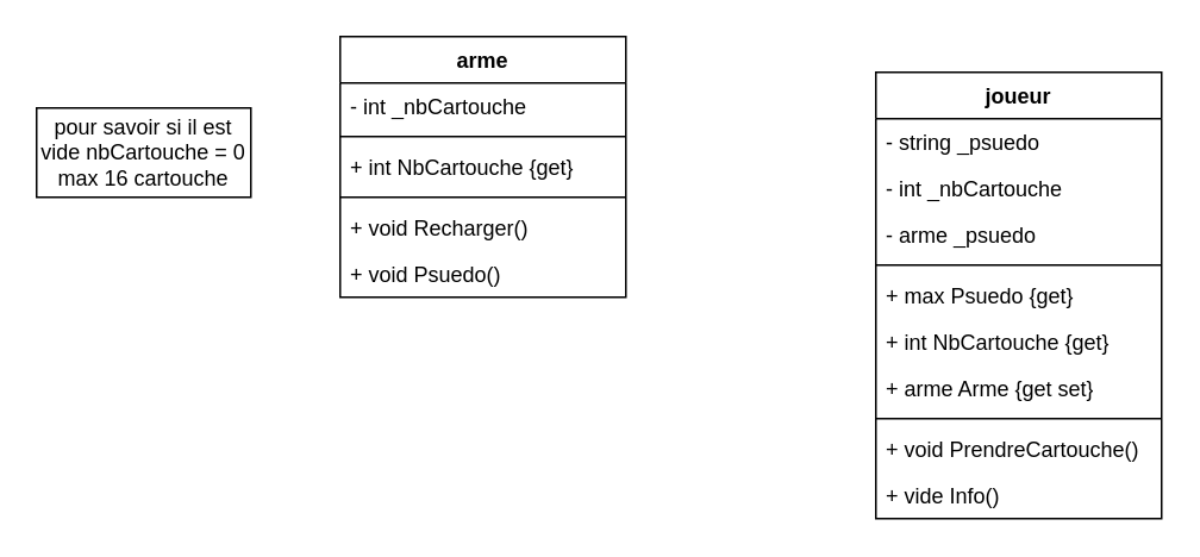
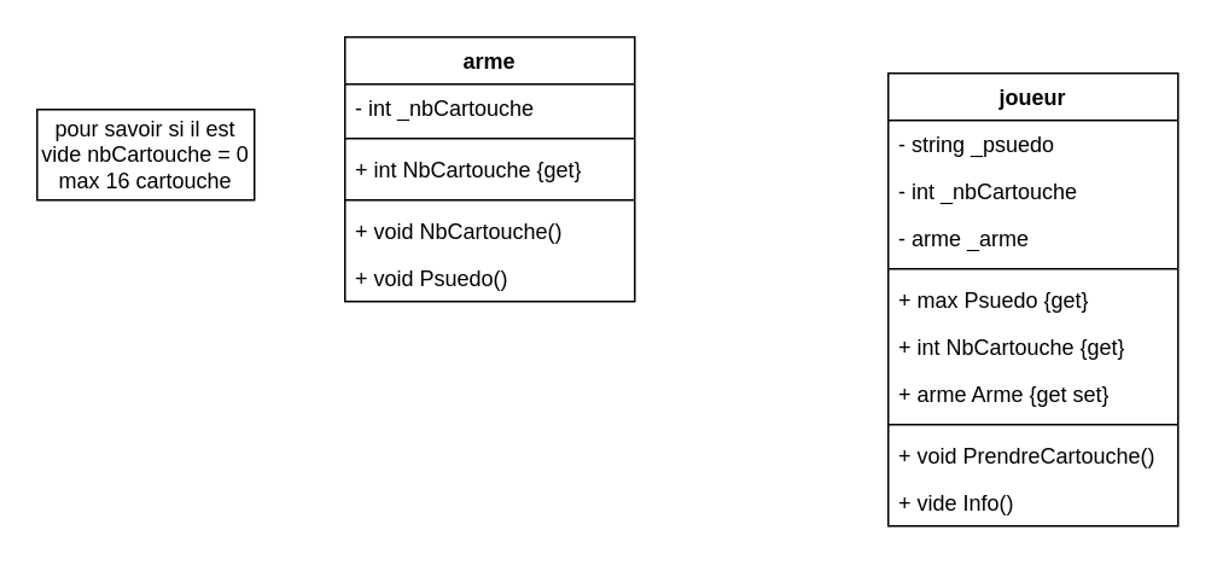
- <mxCell id="7" value="+ void Recharger()" style="text;strokeColor=none;fillColor=none;align=left;verticalAlign=top;spacingLeft=4;spacingRight=4;overflow=hidden;rotatable=0;points=[[0,0.5],[1,0.5]];portConstraint=eastwest;whiteSpace=wrap;html=1;" vertex="1" parent="2"><mxGeometry y="94" width="160" height="26" as="geometry" /></mxCell>
+ <mxCell id="7" value="+ void NbCartouche()" style="text;strokeColor=none;fillColor=none;align=left;verticalAlign=top;spacingLeft=4;spacingRight=4;overflow=hidden;rotatable=0;points=[[0,0.5],[1,0.5]];portConstraint=eastwest;whiteSpace=wrap;html=1;" vertex="1" parent="2"><mxGeometry y="94" width="160" height="26" as="geometry" /></mxCell>
- <mxCell id="12" value="- arme _psuedo" style="text;strokeColor=none;fillColor=none;align=left;verticalAlign=top;spacingLeft=4;spacingRight=4;overflow=hidden;rotatable=0;points=[[0,0.5],[1,0.5]];portConstraint=eastwest;whiteSpace=wrap;html=1;" vertex="1" parent="9"><mxGeometry y="78" width="160" height="26" as="geometry" /></mxCell>
+ <mxCell id="12" value="- arme _arme" style="text;strokeColor=none;fillColor=none;align=left;verticalAlign=top;spacingLeft=4;spacingRight=4;overflow=hidden;rotatable=0;points=[[0,0.5],[1,0.5]];portConstraint=eastwest;whiteSpace=wrap;html=1;" vertex="1" parent="9"><mxGeometry y="78" width="160" height="26" as="geometry" /></mxCell>
